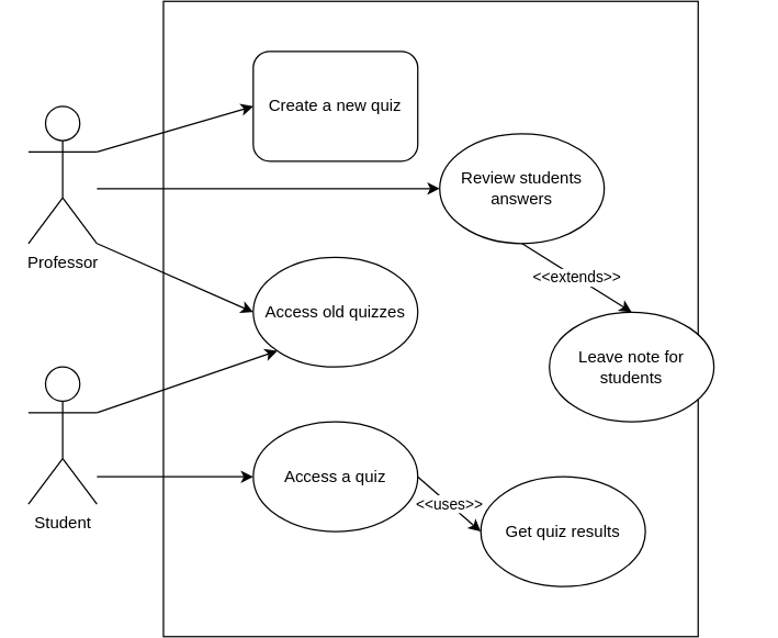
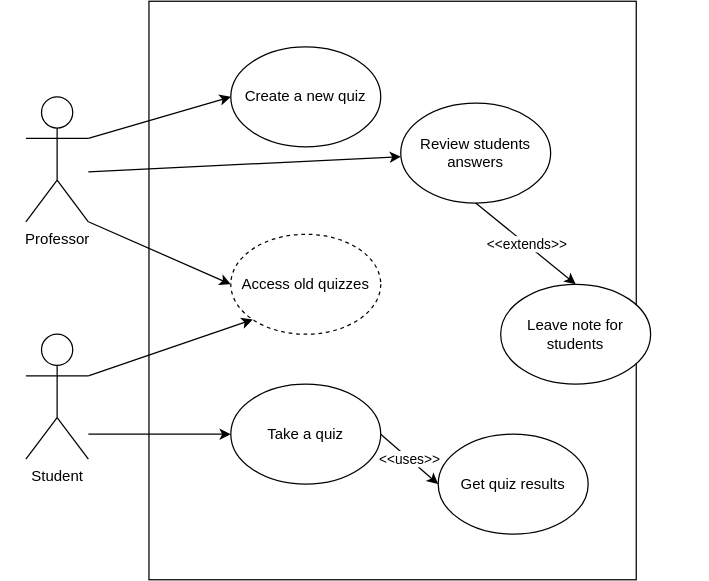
- <mxCell id="4" value="Create a new quiz" style="whiteSpace=wrap;html=1;rounded=1;" vertex="1" parent="1"><mxGeometry x="184" y="20" width="120" height="80" as="geometry" /></mxCell>
+ <mxCell id="4" value="Create a new quiz" style="ellipse;whiteSpace=wrap;html=1;" vertex="1" parent="1"><mxGeometry x="184" y="20" width="120" height="80" as="geometry" /></mxCell>
- <mxCell id="9" value="Review students answers" style="ellipse;whiteSpace=wrap;html=1;" vertex="1" parent="1"><mxGeometry x="320" y="80" width="120" height="80" as="geometry" /></mxCell>
+ <mxCell id="9" value="Review students answers" style="ellipse;whiteSpace=wrap;html=1;" vertex="1" parent="1"><mxGeometry x="320" y="65" width="120" height="80" as="geometry" /></mxCell>
- <mxCell id="5" value="Access old quizzes" style="ellipse;whiteSpace=wrap;html=1;" vertex="1" parent="1"><mxGeometry x="184" y="170" width="120" height="80" as="geometry" /></mxCell>
+ <mxCell id="5" value="Access old quizzes" style="ellipse;whiteSpace=wrap;html=1;dashed=1;" vertex="1" parent="1"><mxGeometry x="184" y="170" width="120" height="80" as="geometry" /></mxCell>
- <mxCell id="6" value="Access a quiz" style="ellipse;whiteSpace=wrap;html=1;" vertex="1" parent="1"><mxGeometry x="184" y="290" width="120" height="80" as="geometry" /></mxCell>
+ <mxCell id="6" value="Take a quiz" style="ellipse;whiteSpace=wrap;html=1;" vertex="1" parent="1"><mxGeometry x="184" y="290" width="120" height="80" as="geometry" /></mxCell>
